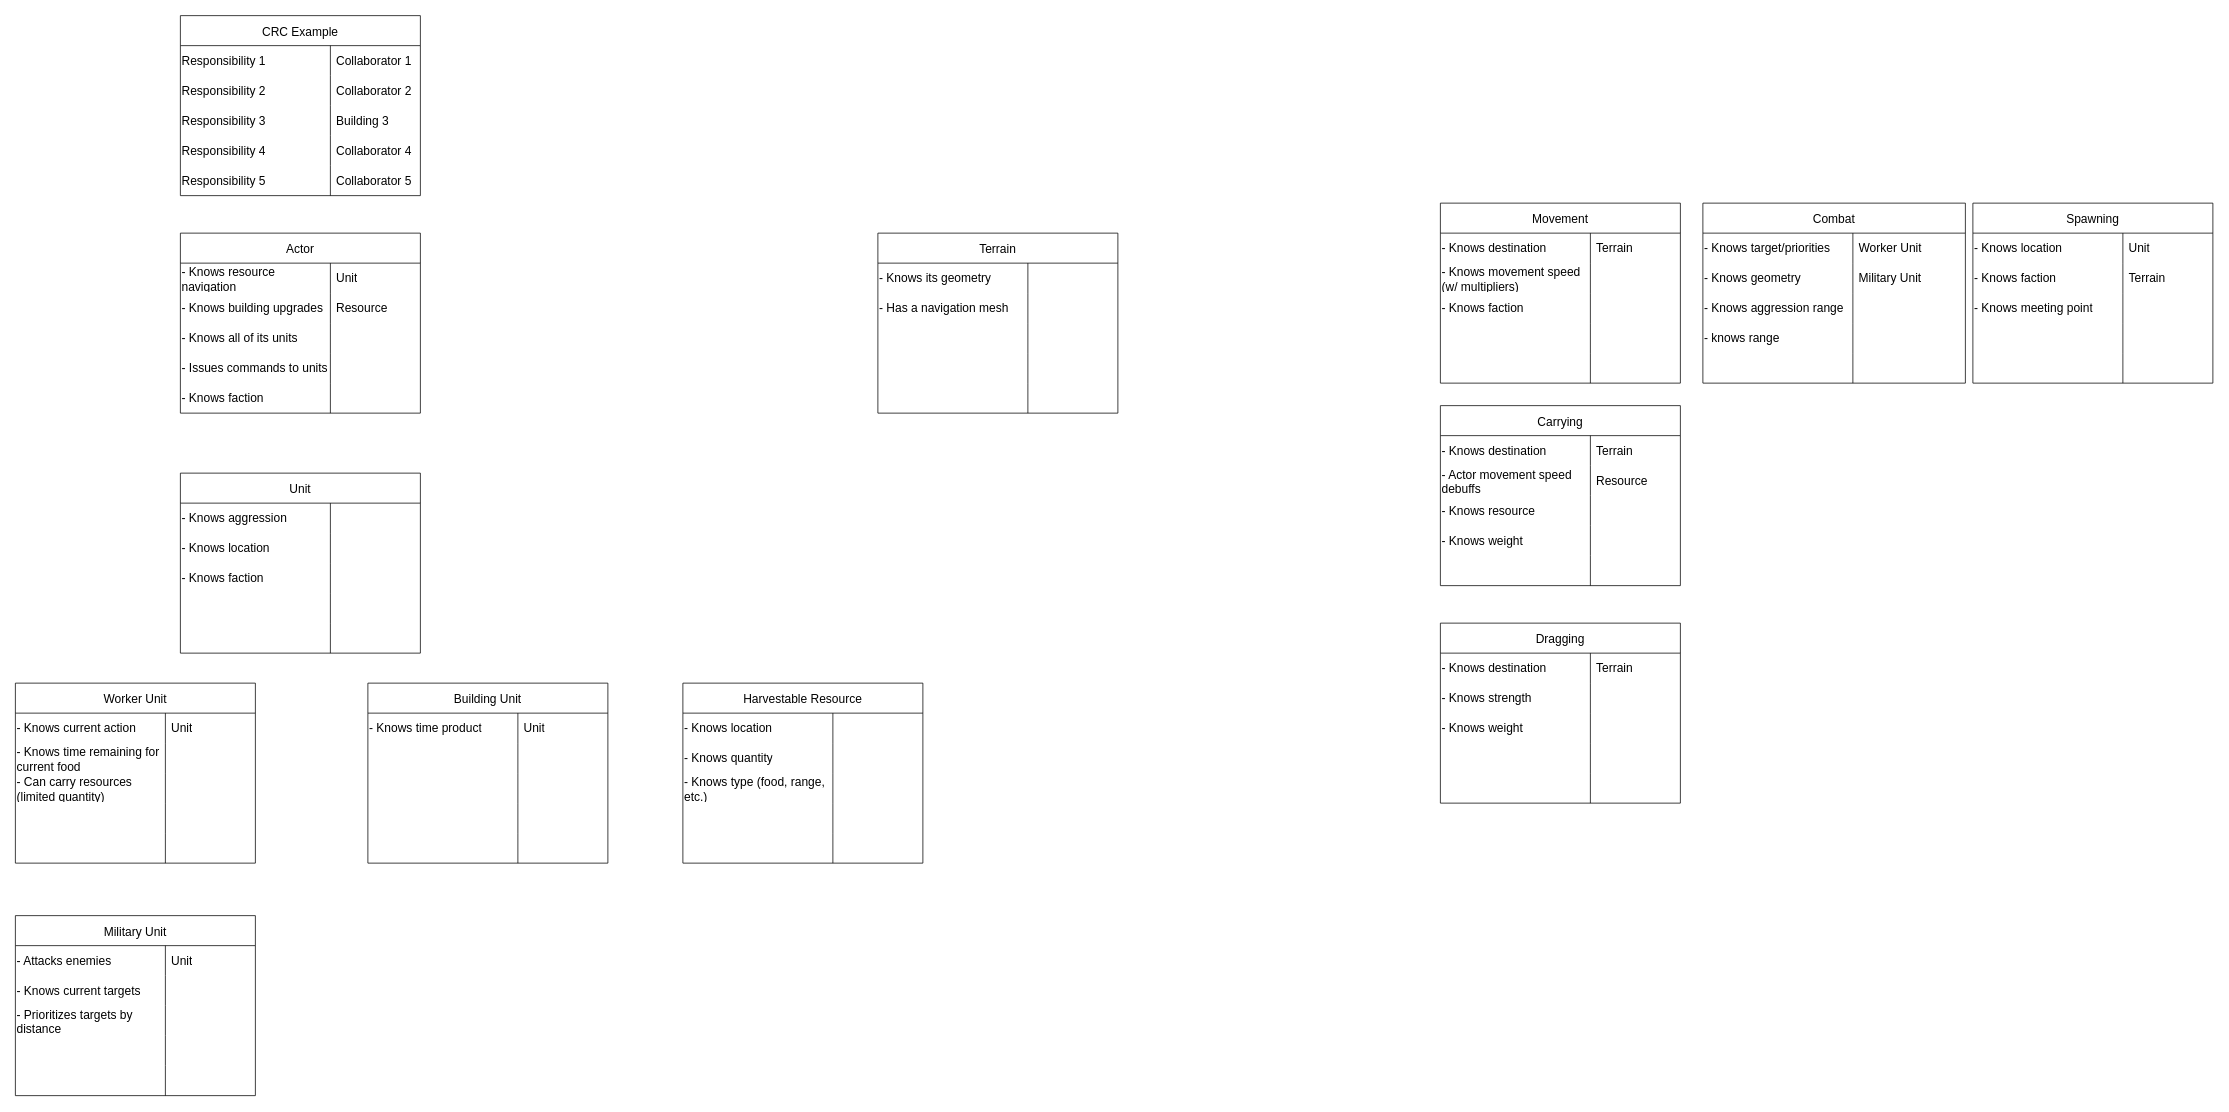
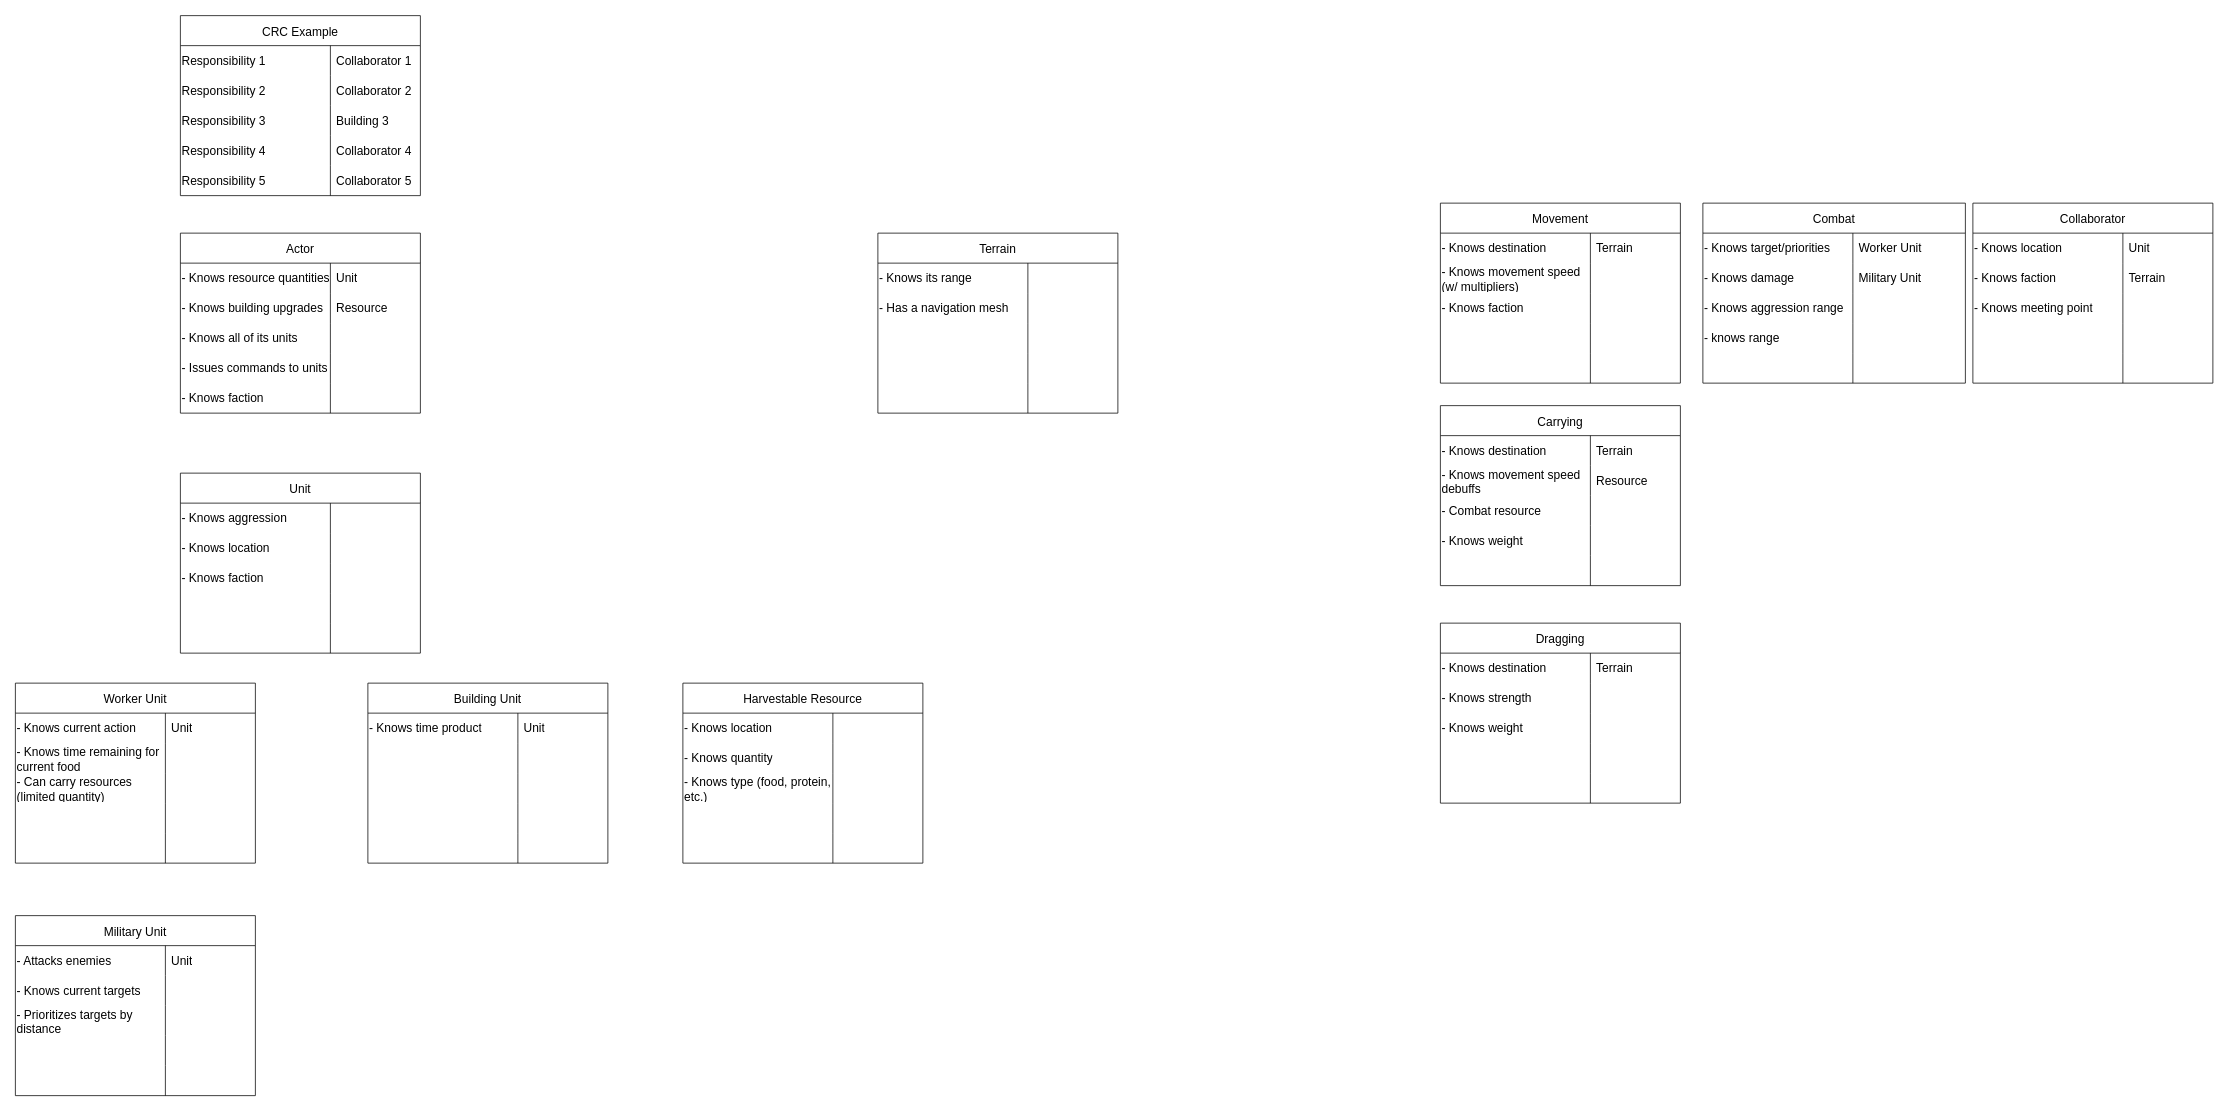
- <mxCell id="162" value="Spawning" style="shape=table;startSize=40;container=1;collapsible=0;childLayout=tableLayout;fixedRows=1;rowLines=0;fontStyle=0;strokeColor=default;fontSize=16;align=center;" vertex="1" parent="1"><mxGeometry x="2630" y="270" width="320" height="240" as="geometry" /></mxCell>
+ <mxCell id="162" value="Collaborator" style="shape=table;startSize=40;container=1;collapsible=0;childLayout=tableLayout;fixedRows=1;rowLines=0;fontStyle=0;strokeColor=default;fontSize=16;align=center;" vertex="1" parent="1"><mxGeometry x="2630" y="270" width="320" height="240" as="geometry" /></mxCell>
- <mxCell id="132" value="- Knows resource navigation" style="shape=partialRectangle;html=1;whiteSpace=wrap;connectable=0;fillColor=none;top=0;left=0;bottom=0;right=0;overflow=hidden;pointerEvents=1;strokeColor=inherit;fontSize=16;align=left;" parent="131" vertex="1"><mxGeometry width="200" height="40" as="geometry"><mxRectangle width="200" height="40" as="alternateBounds" /></mxGeometry></mxCell>
+ <mxCell id="132" value="- Knows resource quantities" style="shape=partialRectangle;html=1;whiteSpace=wrap;connectable=0;fillColor=none;top=0;left=0;bottom=0;right=0;overflow=hidden;pointerEvents=1;strokeColor=inherit;fontSize=16;align=left;" parent="131" vertex="1"><mxGeometry width="200" height="40" as="geometry"><mxRectangle width="200" height="40" as="alternateBounds" /></mxGeometry></mxCell>
- <mxCell id="116" value="- Knows its geometry" style="shape=partialRectangle;html=1;whiteSpace=wrap;connectable=0;fillColor=none;top=0;left=0;bottom=0;right=0;overflow=hidden;pointerEvents=1;strokeColor=inherit;fontSize=16;align=left;" parent="115" vertex="1"><mxGeometry width="200" height="40" as="geometry"><mxRectangle width="200" height="40" as="alternateBounds" /></mxGeometry></mxCell>
+ <mxCell id="116" value="- Knows its range" style="shape=partialRectangle;html=1;whiteSpace=wrap;connectable=0;fillColor=none;top=0;left=0;bottom=0;right=0;overflow=hidden;pointerEvents=1;strokeColor=inherit;fontSize=16;align=left;" parent="115" vertex="1"><mxGeometry width="200" height="40" as="geometry"><mxRectangle width="200" height="40" as="alternateBounds" /></mxGeometry></mxCell>
- <mxCell id="151" value="- Knows geometry" style="shape=partialRectangle;html=1;whiteSpace=wrap;connectable=0;fillColor=none;top=0;left=0;bottom=0;right=0;overflow=hidden;strokeColor=inherit;fontSize=16;align=left;" vertex="1" parent="150"><mxGeometry width="200" height="40" as="geometry"><mxRectangle width="200" height="40" as="alternateBounds" /></mxGeometry></mxCell>
+ <mxCell id="151" value="- Knows damage" style="shape=partialRectangle;html=1;whiteSpace=wrap;connectable=0;fillColor=none;top=0;left=0;bottom=0;right=0;overflow=hidden;strokeColor=inherit;fontSize=16;align=left;" vertex="1" parent="150"><mxGeometry width="200" height="40" as="geometry"><mxRectangle width="200" height="40" as="alternateBounds" /></mxGeometry></mxCell>
- <mxCell id="183" value="- Actor movement speed debuffs" style="shape=partialRectangle;html=1;whiteSpace=wrap;connectable=0;fillColor=none;top=0;left=0;bottom=0;right=0;overflow=hidden;strokeColor=inherit;fontSize=16;align=left;" vertex="1" parent="182"><mxGeometry width="200" height="40" as="geometry"><mxRectangle width="200" height="40" as="alternateBounds" /></mxGeometry></mxCell>
+ <mxCell id="183" value="- Knows movement speed debuffs" style="shape=partialRectangle;html=1;whiteSpace=wrap;connectable=0;fillColor=none;top=0;left=0;bottom=0;right=0;overflow=hidden;strokeColor=inherit;fontSize=16;align=left;" vertex="1" parent="182"><mxGeometry width="200" height="40" as="geometry"><mxRectangle width="200" height="40" as="alternateBounds" /></mxGeometry></mxCell>
- <mxCell id="186" value="- Knows resource" style="shape=partialRectangle;html=1;whiteSpace=wrap;connectable=0;fillColor=none;top=0;left=0;bottom=0;right=0;overflow=hidden;strokeColor=inherit;fontSize=16;align=left;" vertex="1" parent="185"><mxGeometry width="200" height="40" as="geometry"><mxRectangle width="200" height="40" as="alternateBounds" /></mxGeometry></mxCell>
+ <mxCell id="186" value="- Combat resource" style="shape=partialRectangle;html=1;whiteSpace=wrap;connectable=0;fillColor=none;top=0;left=0;bottom=0;right=0;overflow=hidden;strokeColor=inherit;fontSize=16;align=left;" vertex="1" parent="185"><mxGeometry width="200" height="40" as="geometry"><mxRectangle width="200" height="40" as="alternateBounds" /></mxGeometry></mxCell>
- <mxCell id="90" value="- Knows type (food, range, etc.)" style="shape=partialRectangle;html=1;whiteSpace=wrap;connectable=0;fillColor=none;top=0;left=0;bottom=0;right=0;overflow=hidden;strokeColor=inherit;fontSize=16;align=left;" parent="89" vertex="1"><mxGeometry width="200" height="40" as="geometry"><mxRectangle width="200" height="40" as="alternateBounds" /></mxGeometry></mxCell>
+ <mxCell id="90" value="- Knows type (food, protein, etc.)" style="shape=partialRectangle;html=1;whiteSpace=wrap;connectable=0;fillColor=none;top=0;left=0;bottom=0;right=0;overflow=hidden;strokeColor=inherit;fontSize=16;align=left;" parent="89" vertex="1"><mxGeometry width="200" height="40" as="geometry"><mxRectangle width="200" height="40" as="alternateBounds" /></mxGeometry></mxCell>
